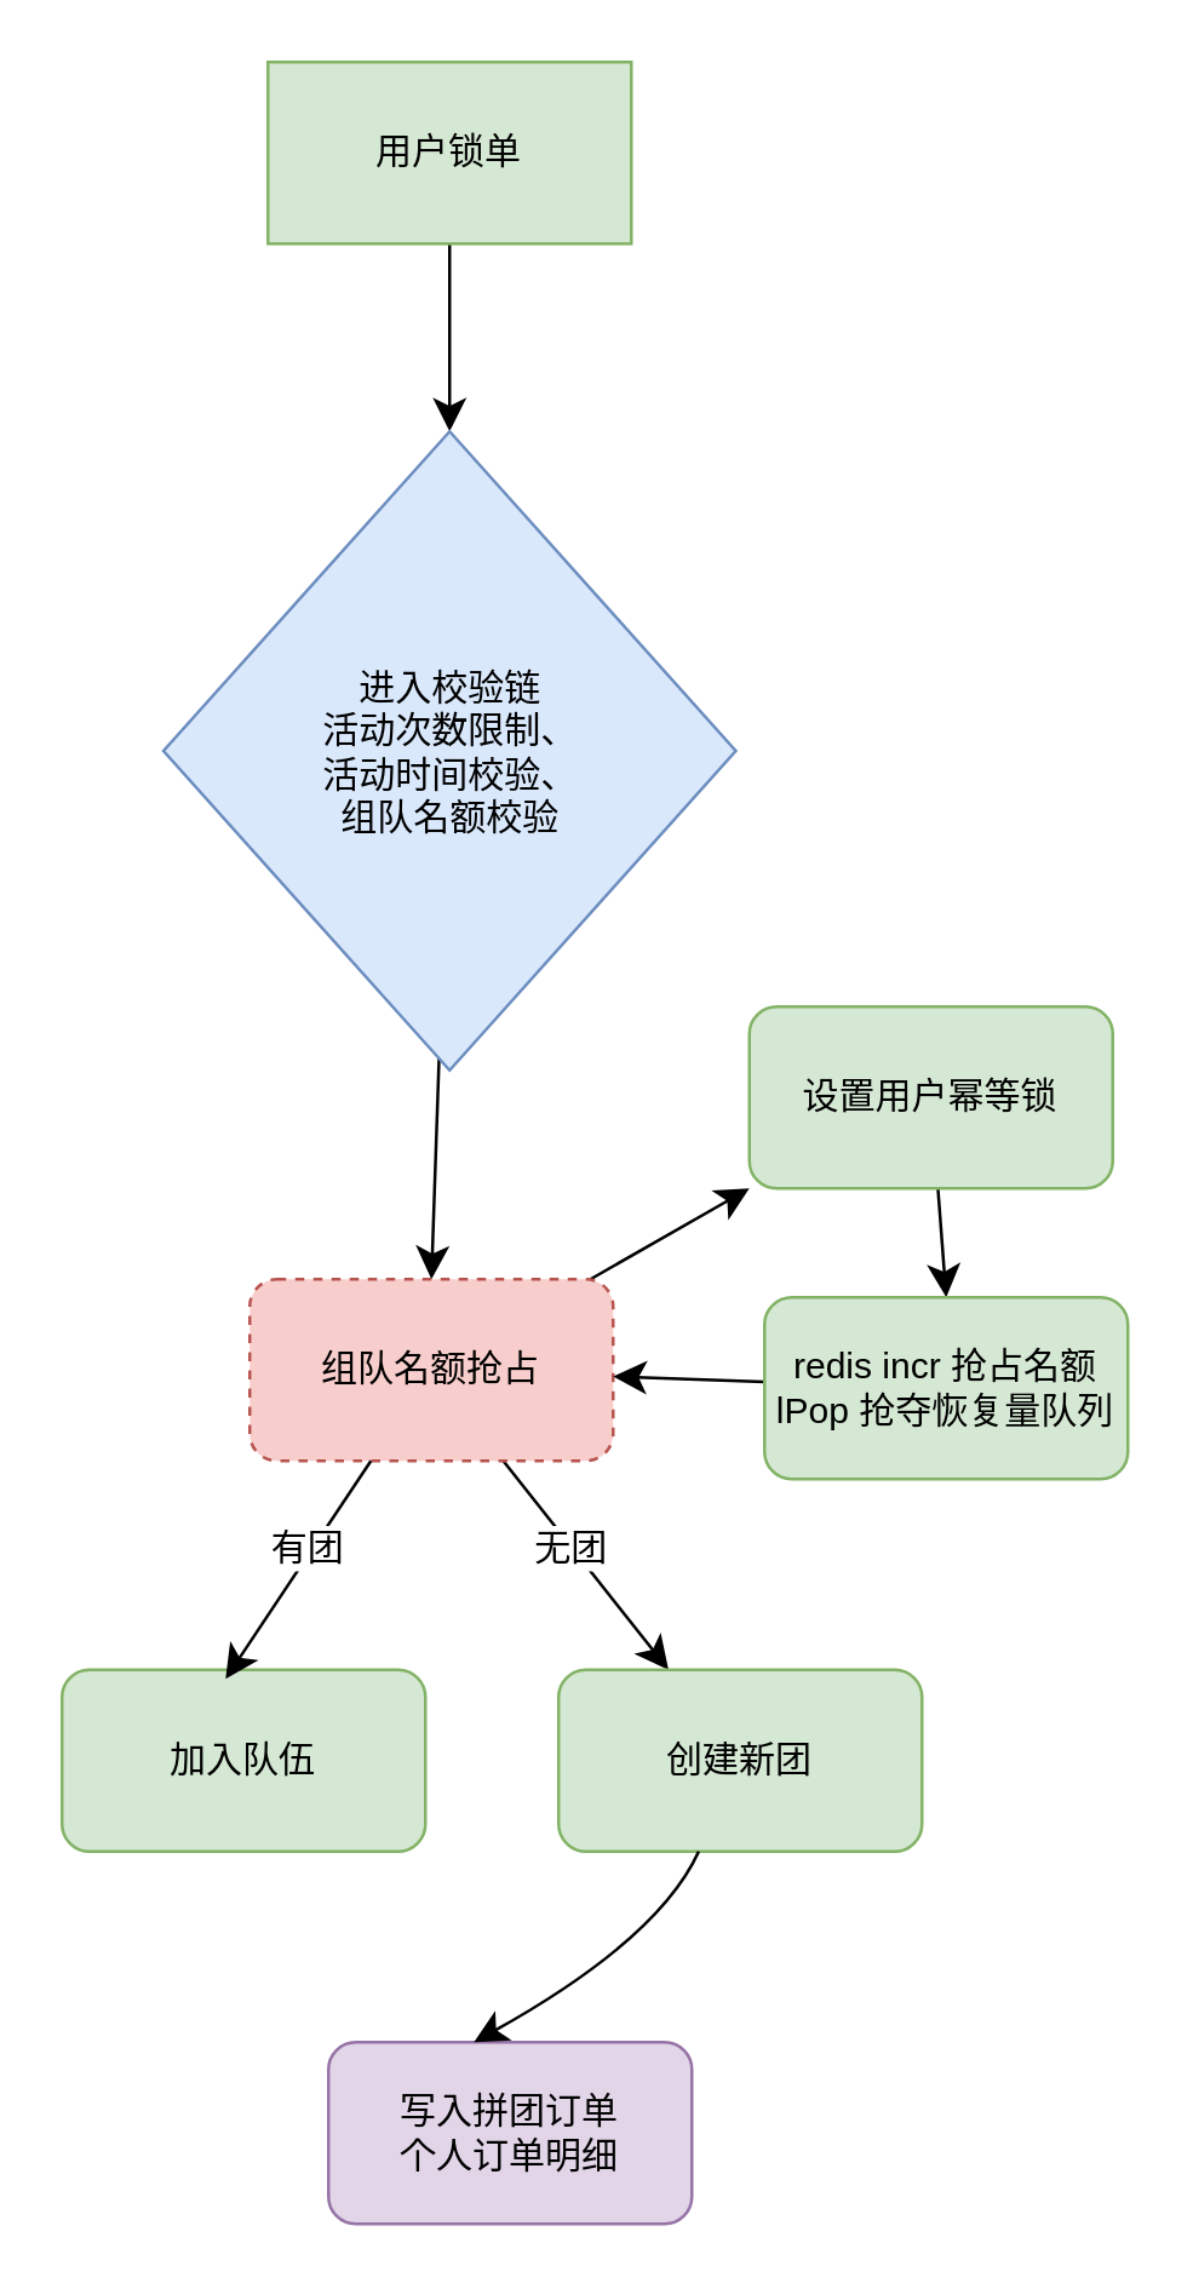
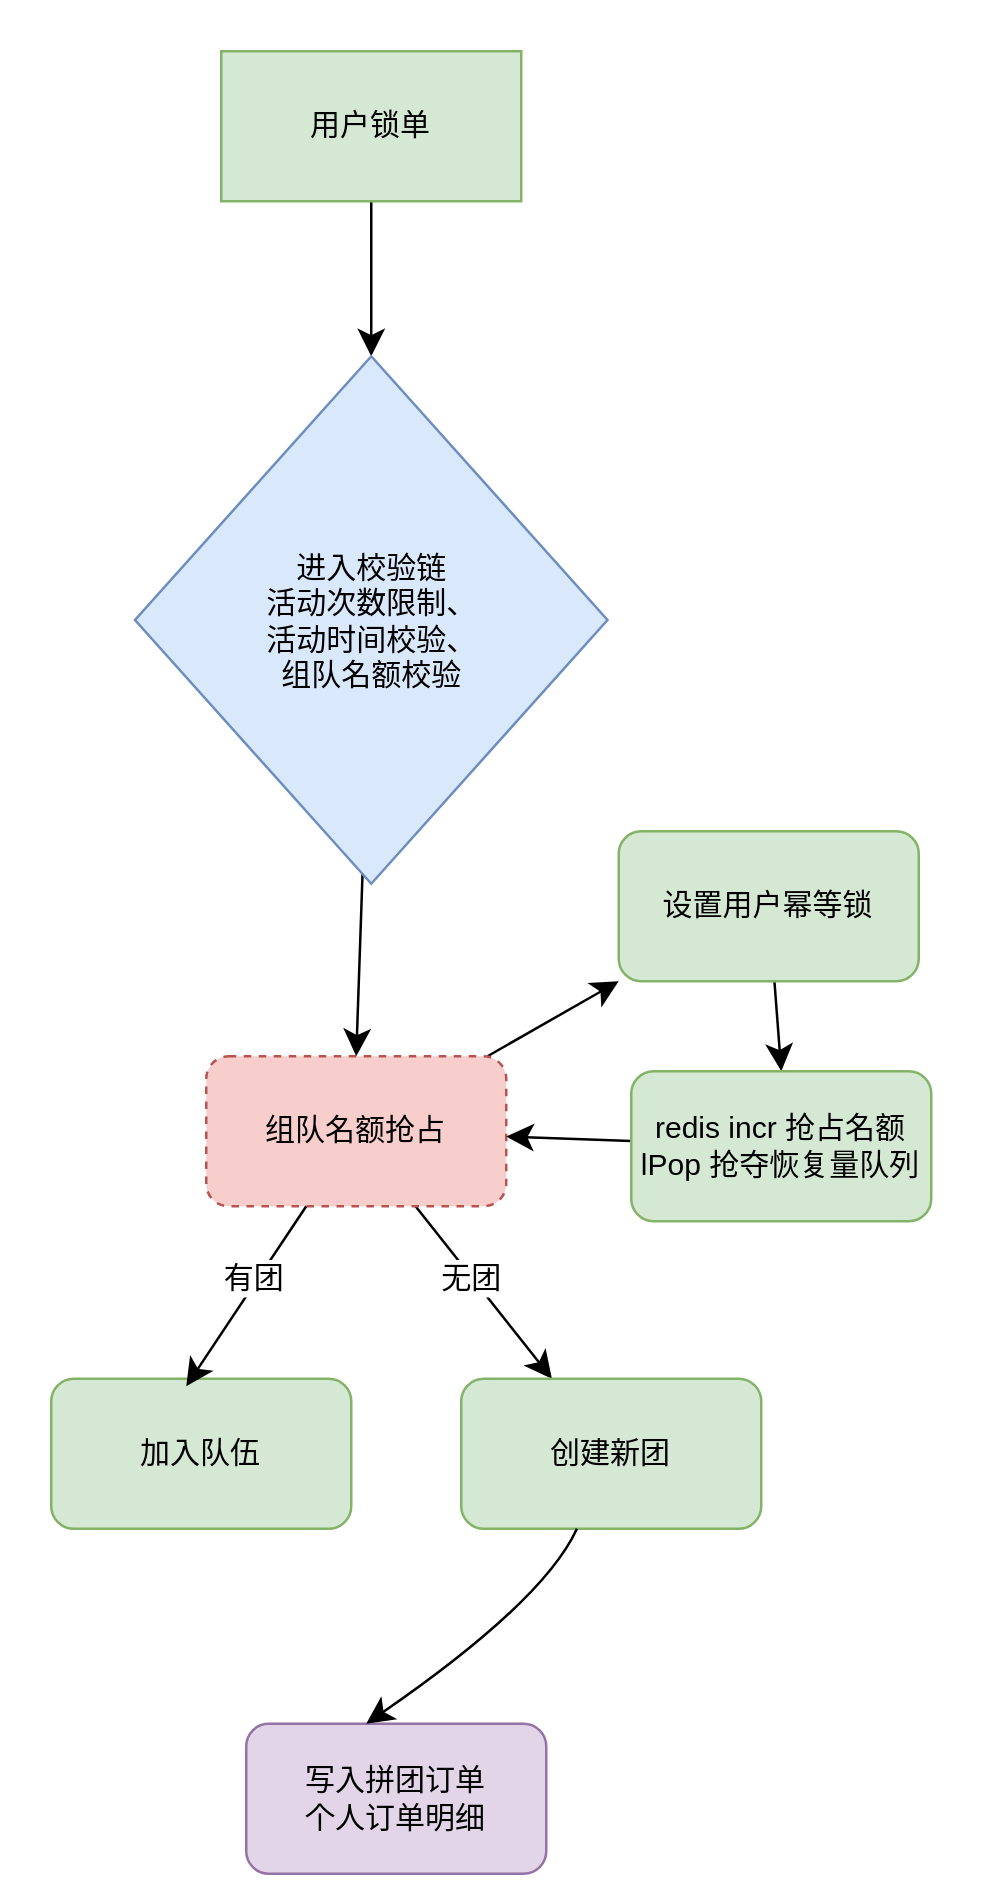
- <mxCell id="18" value="写入拼团订单&lt;br&gt;个人订单明细" style="rounded=1;whiteSpace=wrap;html=1;fillColor=#e1d5e7;strokeColor=#9673a6;" vertex="1" parent="1"><mxGeometry x="108" y="674" width="120" height="60" as="geometry" /></mxCell>
+ <mxCell id="18" value="写入拼团订单&lt;br&gt;个人订单明细" style="rounded=1;whiteSpace=wrap;html=1;fillColor=#e1d5e7;strokeColor=#9673a6;" vertex="1" parent="1"><mxGeometry x="98" y="689" width="120" height="60" as="geometry" /></mxCell>
